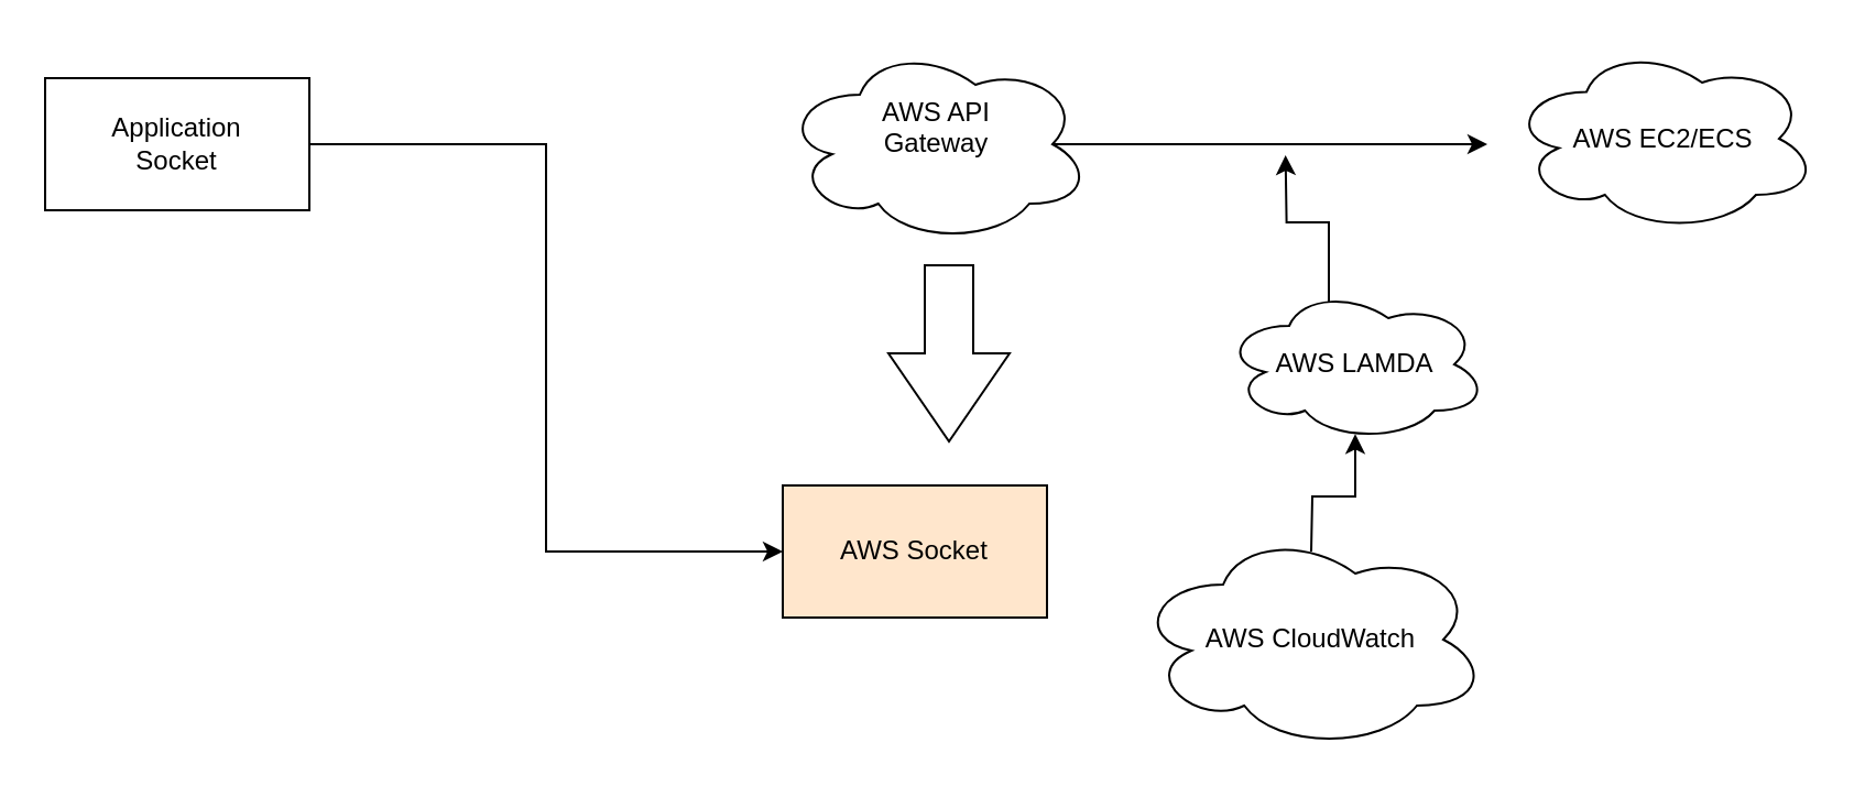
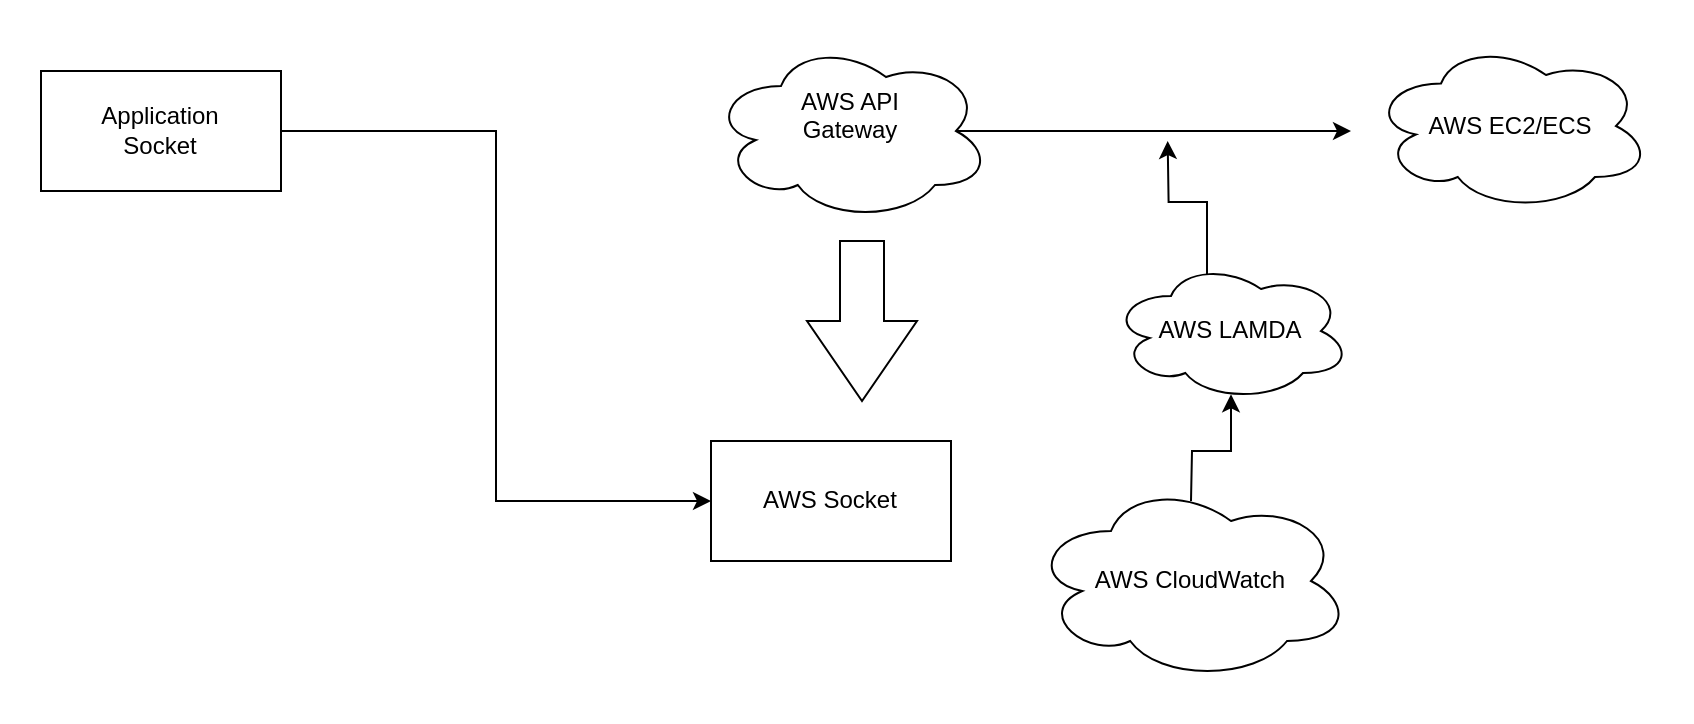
- <mxCell id="7" value="AWS Socket" style="rounded=0;whiteSpace=wrap;html=1;fillColor=#ffe6cc;" vertex="1" parent="1"><mxGeometry x="355" y="220" width="120" height="60" as="geometry" /></mxCell>
+ <mxCell id="7" value="AWS Socket" style="rounded=0;whiteSpace=wrap;html=1;" vertex="1" parent="1"><mxGeometry x="355" y="220" width="120" height="60" as="geometry" /></mxCell>
